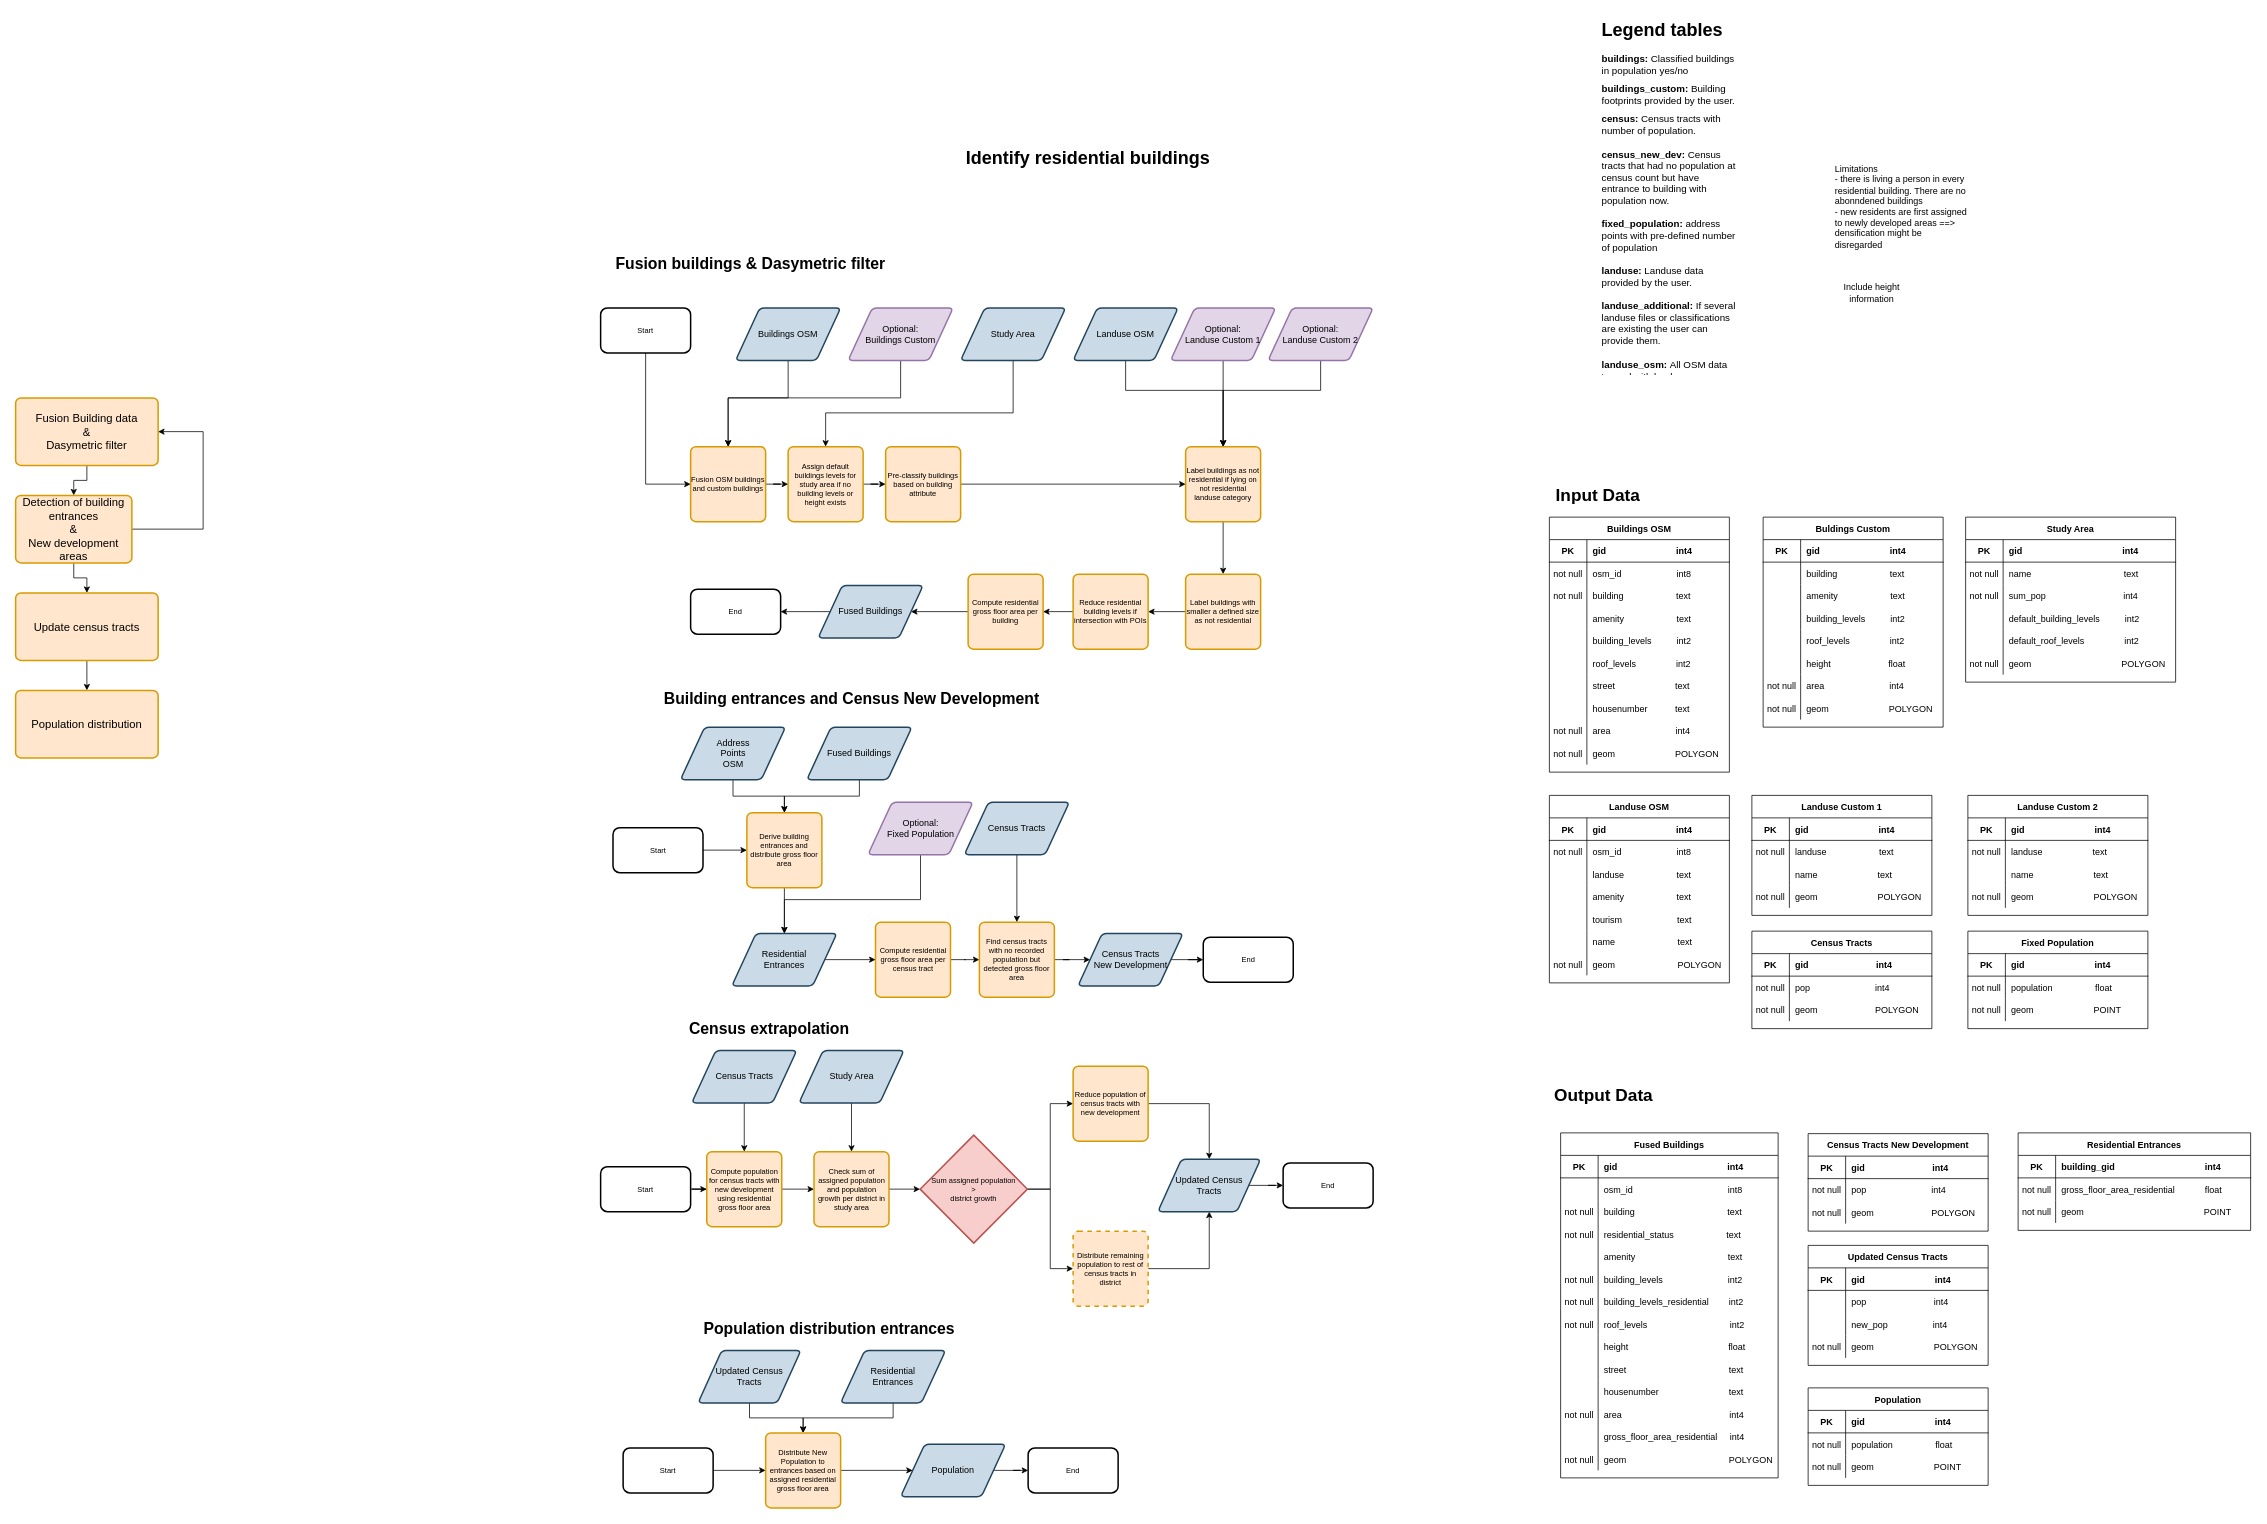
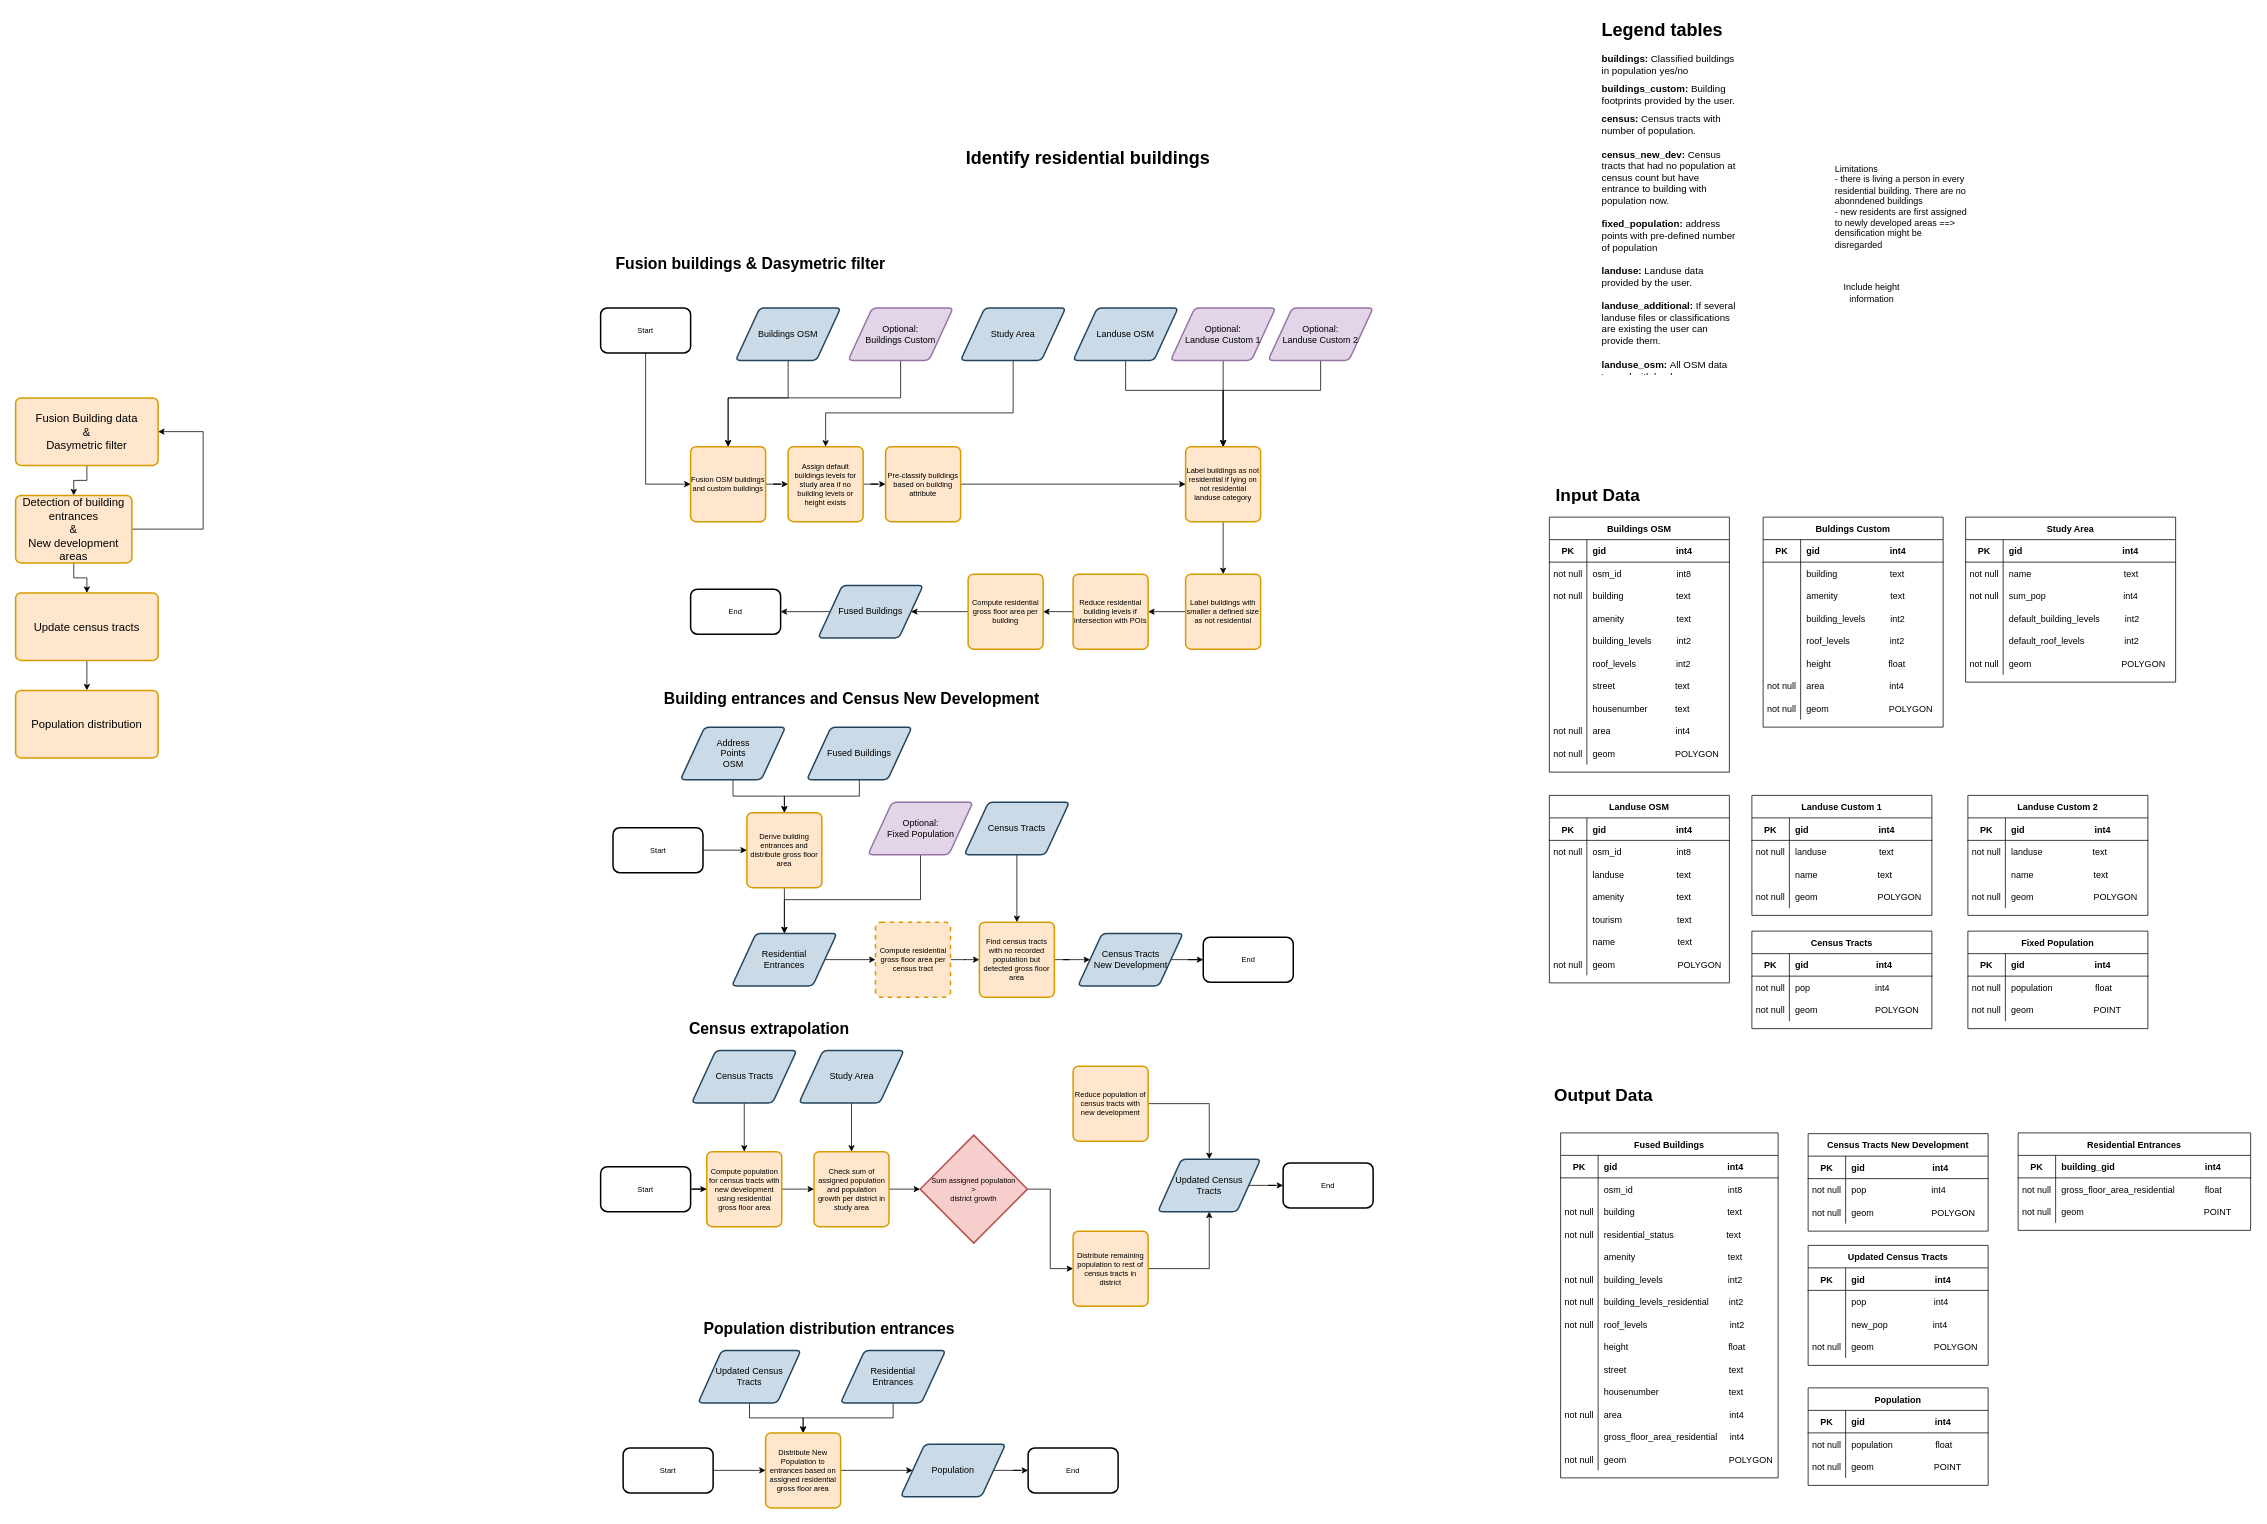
- <mxCell id="41" value="Compute residential gross floor area per census tract" style="rounded=1;whiteSpace=wrap;html=1;absoluteArcSize=1;arcSize=14;strokeWidth=2;fontSize=10;fillColor=#ffe6cc;strokeColor=#d79b00;" parent="1" vertex="1"><mxGeometry x="1166.5" y="1229" width="100" height="100" as="geometry" /></mxCell>
+ <mxCell id="41" value="Compute residential gross floor area per census tract" style="rounded=1;whiteSpace=wrap;html=1;absoluteArcSize=1;arcSize=14;strokeWidth=2;fontSize=10;fillColor=#ffe6cc;strokeColor=#d79b00;dashed=1;" parent="1" vertex="1"><mxGeometry x="1166.5" y="1229" width="100" height="100" as="geometry" /></mxCell>
- <mxCell id="64" style="edgeStyle=orthogonalEdgeStyle;rounded=0;orthogonalLoop=1;jettySize=auto;html=1;entryX=0;entryY=0.5;entryDx=0;entryDy=0;" parent="1" source="66" target="68" edge="1"><mxGeometry relative="1" as="geometry" /></mxCell>
- <mxCell id="72" value="Distribute remaining population to rest of census tracts in district" style="rounded=1;whiteSpace=wrap;html=1;absoluteArcSize=1;arcSize=14;strokeWidth=2;fontSize=10;fillColor=#ffe6cc;strokeColor=#d79b00;dashed=1;" parent="1" vertex="1"><mxGeometry x="1430" y="1641" width="100" height="100" as="geometry" /></mxCell>
+ <mxCell id="72" value="Distribute remaining population to rest of census tracts in district" style="rounded=1;whiteSpace=wrap;html=1;absoluteArcSize=1;arcSize=14;strokeWidth=2;fontSize=10;fillColor=#ffe6cc;strokeColor=#d79b00;" parent="1" vertex="1"><mxGeometry x="1430" y="1641" width="100" height="100" as="geometry" /></mxCell>
